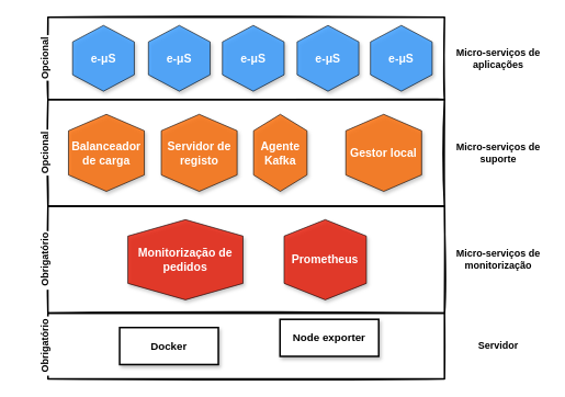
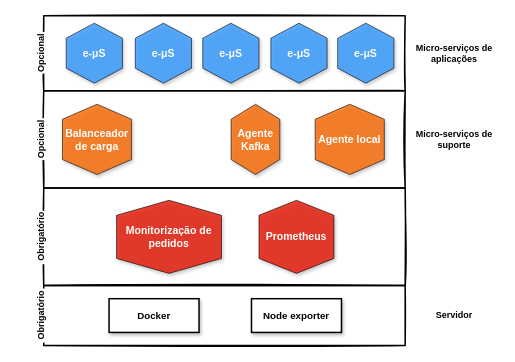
- <mxCell id="11" value="&lt;b style=&quot;color: rgb(255 , 255 , 255) ; font-family: &amp;#34;arial&amp;#34; , sans-serif ; font-size: 14px ; text-align: left&quot;&gt;Servidor de registo&lt;/b&gt;" style="shape=hexagon;perimeter=hexagonPerimeter2;whiteSpace=wrap;html=1;fixedSize=1;shadow=1;sketch=0;strokeWidth=1;direction=south;fillColor=#fa6800;fontColor=#ffffff;opacity=80;" parent="1" vertex="1"><mxGeometry x="195.64" y="138.13" width="92.18" height="93.75" as="geometry" /></mxCell>
- <mxCell id="24" value="&lt;b style=&quot;color: rgb(255 , 255 , 255) ; font-family: &amp;#34;arial&amp;#34; , sans-serif ; font-size: 14px ; text-align: left&quot;&gt;Gestor local&lt;/b&gt;" style="shape=hexagon;perimeter=hexagonPerimeter2;whiteSpace=wrap;html=1;fixedSize=1;shadow=1;sketch=0;strokeWidth=1;direction=south;fillColor=#fa6800;fontColor=#ffffff;opacity=80;" parent="1" vertex="1"><mxGeometry x="420" y="138.13" width="92.18" height="93.75" as="geometry" /></mxCell>
+ <mxCell id="24" value="&lt;b style=&quot;color: rgb(255 , 255 , 255) ; font-family: &amp;#34;arial&amp;#34; , sans-serif ; font-size: 14px ; text-align: left&quot;&gt;Agente local&lt;/b&gt;" style="shape=hexagon;perimeter=hexagonPerimeter2;whiteSpace=wrap;html=1;fixedSize=1;shadow=1;sketch=0;strokeWidth=1;direction=south;fillColor=#fa6800;fontColor=#ffffff;opacity=80;" parent="1" vertex="1"><mxGeometry x="420" y="138.13" width="92.18" height="93.75" as="geometry" /></mxCell>
- <mxCell id="19" value="Micro-serviços de&lt;br&gt;monitorização" style="text;html=1;align=center;verticalAlign=middle;resizable=0;points=[];autosize=1;fontStyle=1" parent="1" vertex="1"><mxGeometry x="545" y="300" width="120" height="30" as="geometry" /></mxCell>
- <mxCell id="22" value="&lt;b&gt;&lt;font style=&quot;font-size: 13px&quot;&gt;Node exporter&lt;/font&gt;&lt;/b&gt;" style="rounded=0;whiteSpace=wrap;html=1;shadow=1;glass=0;sketch=0;strokeColor=#000000;strokeWidth=2;gradientColor=none;" parent="1" vertex="1"><mxGeometry x="340" y="387.5" width="120" height="45" as="geometry" /></mxCell>
+ <mxCell id="22" value="&lt;b&gt;&lt;font style=&quot;font-size: 13px&quot;&gt;Node exporter&lt;/font&gt;&lt;/b&gt;" style="rounded=0;whiteSpace=wrap;html=1;shadow=1;glass=0;sketch=0;strokeColor=#000000;strokeWidth=2;gradientColor=none;" parent="1" vertex="1"><mxGeometry x="335" y="397.5" width="120" height="45" as="geometry" /></mxCell>
